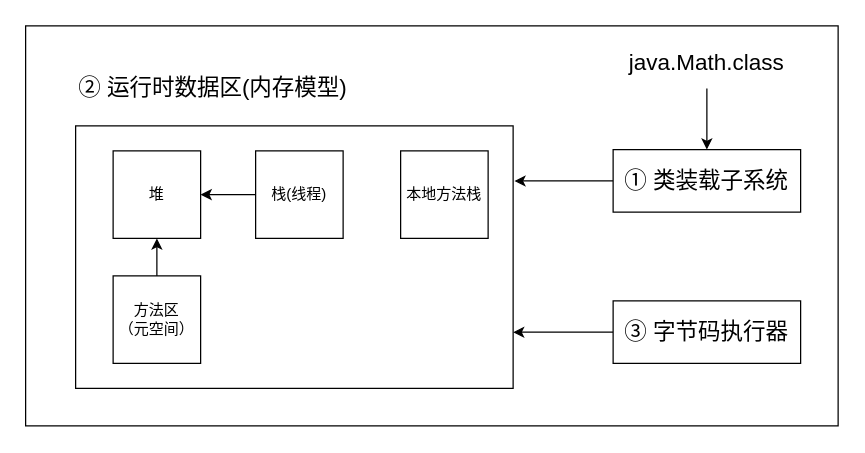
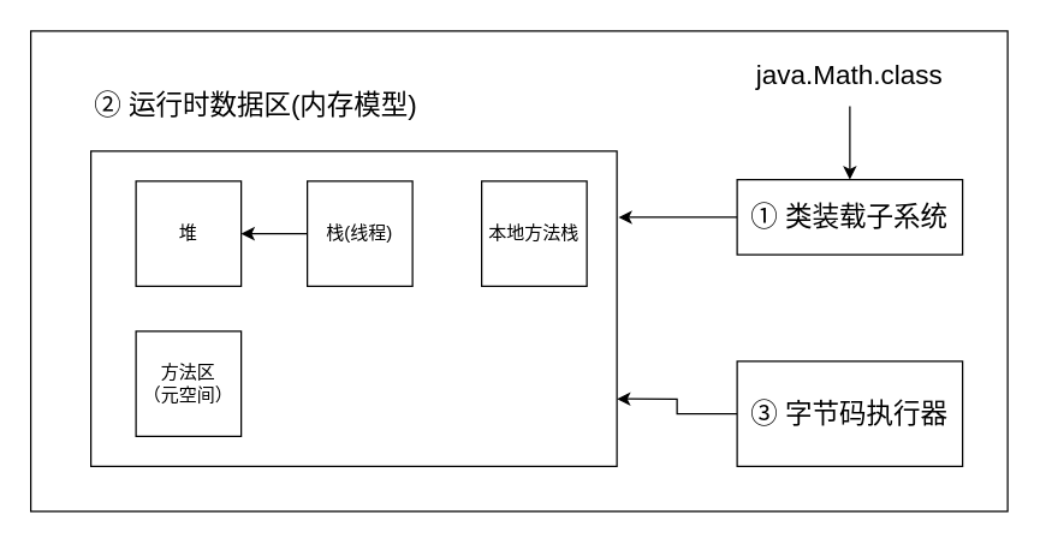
- <mxCell id="10" style="edgeStyle=orthogonalEdgeStyle;rounded=0;orthogonalLoop=1;jettySize=auto;html=1;exitX=0.5;exitY=0;exitDx=0;exitDy=0;entryX=0.5;entryY=1;entryDx=0;entryDy=0;" edge="1" parent="4" source="11" target="6"><mxGeometry relative="1" as="geometry" /></mxCell>
- <mxCell id="17" value="&lt;font style=&quot;font-size: 18px&quot;&gt;③ 字节码执行器&lt;/font&gt;" style="rounded=0;whiteSpace=wrap;html=1;" vertex="1" parent="1"><mxGeometry x="490" y="240" width="150" height="50" as="geometry" /></mxCell>
+ <mxCell id="17" value="&lt;font style=&quot;font-size: 18px&quot;&gt;③ 字节码执行器&lt;/font&gt;" style="rounded=0;whiteSpace=wrap;html=1;" vertex="1" parent="1"><mxGeometry x="490" y="240" width="150" height="70" as="geometry" /></mxCell>
